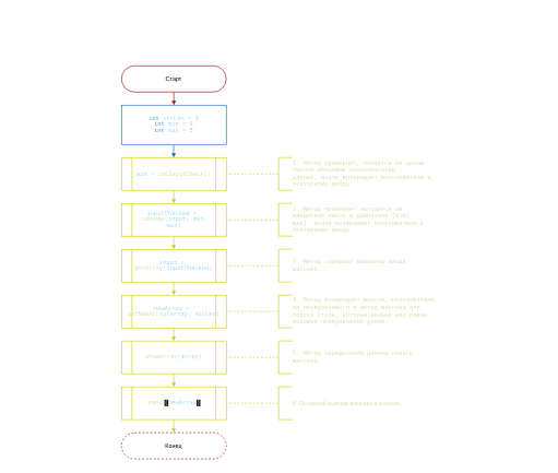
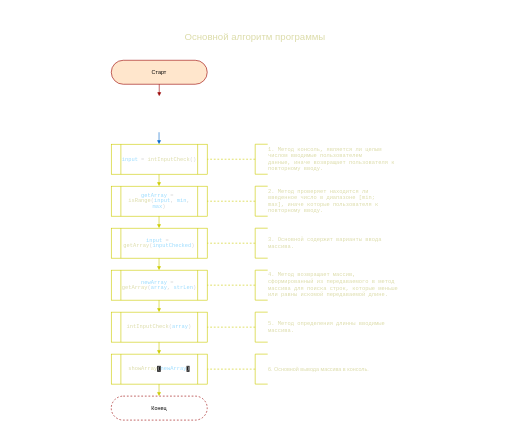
+ <mxCell id="39" value="Основной алгоритм программы" style="text;html=1;strokeColor=none;fillColor=none;align=center;verticalAlign=middle;whiteSpace=wrap;rounded=0;labelBackgroundColor=none;fontSize=16;fontColor=#DCDCAA;fontStyle=0" parent="1" vertex="1"><mxGeometry x="20" width="810" height="80" as="geometry" y="20" /></mxCell>
- <mxCell id="10" value="&lt;font style=&quot;font-size: 9px&quot;&gt;Старт&lt;/font&gt;" style="rounded=1;whiteSpace=wrap;html=1;strokeColor=#990000;arcSize=50;" parent="3" vertex="1"><mxGeometry width="160" height="40" as="geometry" /></mxCell>
+ <mxCell id="10" value="&lt;font style=&quot;font-size: 9px&quot;&gt;Старт&lt;/font&gt;" style="rounded=1;whiteSpace=wrap;html=1;strokeColor=#990000;arcSize=50;fillColor=#ffe6cc;" parent="3" vertex="1"><mxGeometry width="160" height="40" as="geometry" /></mxCell>
- <mxCell id="5" value="&lt;div style=&quot;color: rgb(212 , 212 , 212) ; font-family: &amp;#34;consolas&amp;#34; , &amp;#34;courier new&amp;#34; , monospace ; line-height: 1 ; font-size: 9px&quot;&gt;&lt;div&gt;&lt;span style=&quot;color: rgb(86 , 156 , 214)&quot;&gt;int&lt;/span&gt; &lt;span style=&quot;color: rgb(156 , 220 , 254)&quot;&gt;strLen&lt;/span&gt; = &lt;span style=&quot;color: rgb(181 , 206 , 168)&quot;&gt;3&lt;/span&gt;&lt;/div&gt;&lt;div&gt;&lt;span style=&quot;color: #569cd6&quot;&gt;int&lt;/span&gt; &lt;span style=&quot;color: #9cdcfe&quot;&gt;min&lt;/span&gt; = &lt;span style=&quot;color: #b5cea8&quot;&gt;1&lt;/span&gt;&lt;/div&gt;&lt;div&gt;&lt;span style=&quot;color: rgb(86 , 156 , 214)&quot;&gt;int&lt;/span&gt; &lt;span style=&quot;color: rgb(156 , 220 , 254)&quot;&gt;max&lt;/span&gt; = &lt;span style=&quot;color: rgb(181 , 206 , 168)&quot;&gt;5&lt;/span&gt;&lt;/div&gt;&lt;/div&gt;" style="rounded=0;whiteSpace=wrap;html=1;strokeColor=#0066CC;fillColor=default;" parent="3" vertex="1"><mxGeometry y="60" width="160" height="60" as="geometry" /></mxCell>
- <mxCell id="8" value="&lt;font style=&quot;font-size: 9px&quot;&gt;&lt;span style=&quot;color: rgb(156 , 220 , 254) ; font-family: &amp;#34;consolas&amp;#34; , &amp;#34;courier new&amp;#34; , monospace&quot;&gt;min&amp;nbsp;&lt;/span&gt;&lt;span style=&quot;color: rgb(212 , 212 , 212) ; font-family: &amp;#34;consolas&amp;#34; , &amp;#34;courier new&amp;#34; , monospace&quot;&gt;=&amp;nbsp;&lt;/span&gt;&lt;span style=&quot;font-family: &amp;#34;consolas&amp;#34; , &amp;#34;courier new&amp;#34; , monospace ; color: rgb(220 , 220 , 170)&quot;&gt;intInputCheck&lt;/span&gt;&lt;span style=&quot;color: rgb(212 , 212 , 212) ; font-family: &amp;#34;consolas&amp;#34; , &amp;#34;courier new&amp;#34; , monospace&quot;&gt;()&lt;/span&gt;&lt;/font&gt;&lt;span style=&quot;color: rgb(212 , 212 , 212) ; font-family: &amp;#34;consolas&amp;#34; , &amp;#34;courier new&amp;#34; , monospace ; font-size: 9px&quot;&gt;&lt;br&gt;&lt;/span&gt;" style="shape=process;whiteSpace=wrap;html=1;backgroundOutline=1;labelBackgroundColor=none;fontSize=12;strokeColor=#CCCC00;fillColor=default;" parent="3" vertex="1"><mxGeometry y="140" width="160" height="50" as="geometry" /></mxCell>
+ <mxCell id="8" value="&lt;font style=&quot;font-size: 9px&quot;&gt;&lt;span style=&quot;color: rgb(156 , 220 , 254) ; font-family: &amp;#34;consolas&amp;#34; , &amp;#34;courier new&amp;#34; , monospace&quot;&gt;input&amp;nbsp;&lt;/span&gt;&lt;span style=&quot;color: rgb(212 , 212 , 212) ; font-family: &amp;#34;consolas&amp;#34; , &amp;#34;courier new&amp;#34; , monospace&quot;&gt;=&amp;nbsp;&lt;/span&gt;&lt;span style=&quot;font-family: &amp;#34;consolas&amp;#34; , &amp;#34;courier new&amp;#34; , monospace ; color: rgb(220 , 220 , 170)&quot;&gt;intInputCheck&lt;/span&gt;&lt;span style=&quot;color: rgb(212 , 212 , 212) ; font-family: &amp;#34;consolas&amp;#34; , &amp;#34;courier new&amp;#34; , monospace&quot;&gt;()&lt;/span&gt;&lt;/font&gt;&lt;span style=&quot;color: rgb(212 , 212 , 212) ; font-family: &amp;#34;consolas&amp;#34; , &amp;#34;courier new&amp;#34; , monospace ; font-size: 9px&quot;&gt;&lt;br&gt;&lt;/span&gt;" style="shape=process;whiteSpace=wrap;html=1;backgroundOutline=1;labelBackgroundColor=none;fontSize=12;strokeColor=#CCCC00;fillColor=default;" parent="3" vertex="1"><mxGeometry y="140" width="160" height="50" as="geometry" /></mxCell>
- <mxCell id="33" value="&lt;div style=&quot;font-family: &amp;#34;consolas&amp;#34; , &amp;#34;courier new&amp;#34; , monospace ; font-size: 9px&quot;&gt;1. Метод проверяет, является ли целым числом вводимые пользователем данные,&amp;nbsp;&lt;span style=&quot;font-size: 9px&quot;&gt;иначе возвращает пользователя к повторному вводу.&lt;/span&gt;&lt;/div&gt;" style="text;html=1;strokeColor=none;fillColor=none;align=left;verticalAlign=middle;whiteSpace=wrap;rounded=0;labelBackgroundColor=none;fontSize=9;fontColor=#DCDCAA;" parent="2" vertex="1"><mxGeometry x="260" y="140" width="220" height="50" as="geometry" /></mxCell>
+ <mxCell id="33" value="&lt;div style=&quot;font-family: &amp;#34;consolas&amp;#34; , &amp;#34;courier new&amp;#34; , monospace ; font-size: 9px&quot;&gt;1. Метод консоль, является ли целым числом вводимые пользователем данные,&amp;nbsp;&lt;span style=&quot;font-size: 9px&quot;&gt;иначе возвращает пользователя к повторному вводу.&lt;/span&gt;&lt;/div&gt;" style="text;html=1;strokeColor=none;fillColor=none;align=left;verticalAlign=middle;whiteSpace=wrap;rounded=0;labelBackgroundColor=none;fontSize=9;fontColor=#DCDCAA;" parent="2" vertex="1"><mxGeometry x="260" y="140" width="220" height="50" as="geometry" /></mxCell>
- <mxCell id="9" value="&lt;div style=&quot;color: rgb(212 , 212 , 212) ; font-family: &amp;#34;consolas&amp;#34; , &amp;#34;courier new&amp;#34; , monospace ; line-height: 1 ; font-size: 9px&quot;&gt;&lt;div style=&quot;font-family: &amp;#34;consolas&amp;#34; , &amp;#34;courier new&amp;#34; , monospace ; line-height: 1&quot;&gt;&lt;span style=&quot;color: rgb(156 , 220 , 254)&quot;&gt;inputChecked&amp;nbsp;&lt;/span&gt;&lt;span&gt;=&amp;nbsp;&lt;/span&gt;&lt;span style=&quot;color: rgb(220 , 220 , 170)&quot;&gt;&lt;br&gt;&lt;/span&gt;&lt;/div&gt;&lt;div style=&quot;font-family: &amp;#34;consolas&amp;#34; , &amp;#34;courier new&amp;#34; , monospace ; line-height: 1&quot;&gt;&lt;span style=&quot;color: rgb(220 , 220 , 170)&quot;&gt;isRange&lt;/span&gt;(&lt;span style=&quot;color: rgb(156 , 220 , 254)&quot;&gt;input&lt;/span&gt;, &lt;span style=&quot;color: rgb(156 , 220 , 254)&quot;&gt;min&lt;/span&gt;, &lt;span style=&quot;color: rgb(156 , 220 , 254)&quot;&gt;max&lt;/span&gt;)&lt;/div&gt;&lt;/div&gt;" style="shape=process;whiteSpace=wrap;html=1;backgroundOutline=1;labelBackgroundColor=none;fontSize=12;strokeColor=#CCCC00;fillColor=default;" parent="3" vertex="1"><mxGeometry y="210" width="160" height="50" as="geometry" /></mxCell>
+ <mxCell id="9" value="&lt;div style=&quot;color: rgb(212 , 212 , 212) ; font-family: &amp;#34;consolas&amp;#34; , &amp;#34;courier new&amp;#34; , monospace ; line-height: 1 ; font-size: 9px&quot;&gt;&lt;div style=&quot;font-family: &amp;#34;consolas&amp;#34; , &amp;#34;courier new&amp;#34; , monospace ; line-height: 1&quot;&gt;&lt;span style=&quot;color: rgb(156 , 220 , 254)&quot;&gt;getArray&amp;nbsp;&lt;/span&gt;&lt;span&gt;=&amp;nbsp;&lt;/span&gt;&lt;span style=&quot;color: rgb(220 , 220 , 170)&quot;&gt;&lt;br&gt;&lt;/span&gt;&lt;/div&gt;&lt;div style=&quot;font-family: &amp;#34;consolas&amp;#34; , &amp;#34;courier new&amp;#34; , monospace ; line-height: 1&quot;&gt;&lt;span style=&quot;color: rgb(220 , 220 , 170)&quot;&gt;isRange&lt;/span&gt;(&lt;span style=&quot;color: rgb(156 , 220 , 254)&quot;&gt;input&lt;/span&gt;, &lt;span style=&quot;color: rgb(156 , 220 , 254)&quot;&gt;min&lt;/span&gt;, &lt;span style=&quot;color: rgb(156 , 220 , 254)&quot;&gt;max&lt;/span&gt;)&lt;/div&gt;&lt;/div&gt;" style="shape=process;whiteSpace=wrap;html=1;backgroundOutline=1;labelBackgroundColor=none;fontSize=12;strokeColor=#CCCC00;fillColor=default;" parent="3" vertex="1"><mxGeometry y="210" width="160" height="50" as="geometry" /></mxCell>
- <mxCell id="34" value="&lt;div style=&quot;font-family: &amp;#34;consolas&amp;#34; , &amp;#34;courier new&amp;#34; , monospace ; font-size: 9px&quot;&gt;&lt;span&gt;2. Метод проверяет находится ли введенное число в диапазоне [min; max],&amp;nbsp;&lt;/span&gt;&lt;span&gt;иначе возвращает пользователя к повторному вводу.&lt;/span&gt;&lt;br&gt;&lt;/div&gt;" style="text;html=1;strokeColor=none;fillColor=none;align=left;verticalAlign=middle;whiteSpace=wrap;rounded=0;labelBackgroundColor=none;fontSize=9;fontColor=#DCDCAA;" parent="2" vertex="1"><mxGeometry x="260" y="210" width="220" height="50" as="geometry" /></mxCell>
+ <mxCell id="34" value="&lt;div style=&quot;font-family: &amp;#34;consolas&amp;#34; , &amp;#34;courier new&amp;#34; , monospace ; font-size: 9px&quot;&gt;&lt;span&gt;2. Метод проверяет находится ли введенное число в диапазоне [min; max],&amp;nbsp;&lt;/span&gt;&lt;span&gt;иначе которые пользователя к повторному вводу.&lt;/span&gt;&lt;br&gt;&lt;/div&gt;" style="text;html=1;strokeColor=none;fillColor=none;align=left;verticalAlign=middle;whiteSpace=wrap;rounded=0;labelBackgroundColor=none;fontSize=9;fontColor=#DCDCAA;" parent="2" vertex="1"><mxGeometry x="260" y="210" width="220" height="50" as="geometry" /></mxCell>
- <mxCell id="35" value="&lt;div style=&quot;font-family: &amp;#34;consolas&amp;#34; , &amp;#34;courier new&amp;#34; , monospace ; font-size: 9px&quot;&gt;&lt;span&gt;3. Метод содержит варианты ввода массива.&lt;/span&gt;&lt;/div&gt;" style="text;html=1;strokeColor=none;fillColor=none;align=left;verticalAlign=middle;whiteSpace=wrap;rounded=0;labelBackgroundColor=none;fontSize=9;fontColor=#DCDCAA;" parent="2" vertex="1"><mxGeometry x="260" y="280" width="220" height="50" as="geometry" /></mxCell>
+ <mxCell id="35" value="&lt;div style=&quot;font-family: &amp;#34;consolas&amp;#34; , &amp;#34;courier new&amp;#34; , monospace ; font-size: 9px&quot;&gt;&lt;span&gt;3. Основной содержит варианты ввода массива.&lt;/span&gt;&lt;/div&gt;" style="text;html=1;strokeColor=none;fillColor=none;align=left;verticalAlign=middle;whiteSpace=wrap;rounded=0;labelBackgroundColor=none;fontSize=9;fontColor=#DCDCAA;" parent="2" vertex="1"><mxGeometry x="260" y="280" width="220" height="50" as="geometry" /></mxCell>
- <mxCell id="15" value="&lt;div style=&quot;color: rgb(212 , 212 , 212) ; font-family: &amp;#34;consolas&amp;#34; , &amp;#34;courier new&amp;#34; , monospace ; line-height: 1&quot;&gt;&lt;div style=&quot;font-family: &amp;#34;consolas&amp;#34; , &amp;#34;courier new&amp;#34; , monospace ; line-height: 1 ; font-size: 9px&quot;&gt;&lt;div style=&quot;font-family: &amp;#34;consolas&amp;#34; , &amp;#34;courier new&amp;#34; , monospace ; line-height: 1&quot;&gt;&lt;div style=&quot;font-family: &amp;#34;consolas&amp;#34; , &amp;#34;courier new&amp;#34; , monospace ; line-height: 1&quot;&gt;&lt;span style=&quot;color: rgb(156 , 220 , 254)&quot;&gt;newArray&lt;/span&gt;&amp;nbsp;=&amp;nbsp;&lt;span style=&quot;color: rgb(220 , 220 , 170)&quot;&gt;&lt;br&gt;&lt;/span&gt;&lt;/div&gt;&lt;div style=&quot;font-family: &amp;#34;consolas&amp;#34; , &amp;#34;courier new&amp;#34; , monospace ; line-height: 1&quot;&gt;&lt;span style=&quot;color: rgb(220 , 220 , 170)&quot;&gt;getNewArray&lt;/span&gt;(&lt;span style=&quot;color: rgb(156 , 220 , 254)&quot;&gt;array&lt;/span&gt;,&amp;nbsp;&lt;span style=&quot;color: rgb(156 , 220 , 254)&quot;&gt;strLen&lt;/span&gt;)&lt;/div&gt;&lt;/div&gt;&lt;/div&gt;&lt;/div&gt;" style="shape=process;whiteSpace=wrap;html=1;backgroundOutline=1;labelBackgroundColor=none;fontSize=12;strokeColor=#CCCC00;fillColor=default;" parent="3" vertex="1"><mxGeometry y="350" width="160" height="50" as="geometry" /></mxCell>
+ <mxCell id="15" value="&lt;div style=&quot;color: rgb(212 , 212 , 212) ; font-family: &amp;#34;consolas&amp;#34; , &amp;#34;courier new&amp;#34; , monospace ; line-height: 1&quot;&gt;&lt;div style=&quot;font-family: &amp;#34;consolas&amp;#34; , &amp;#34;courier new&amp;#34; , monospace ; line-height: 1 ; font-size: 9px&quot;&gt;&lt;div style=&quot;font-family: &amp;#34;consolas&amp;#34; , &amp;#34;courier new&amp;#34; , monospace ; line-height: 1&quot;&gt;&lt;div style=&quot;font-family: &amp;#34;consolas&amp;#34; , &amp;#34;courier new&amp;#34; , monospace ; line-height: 1&quot;&gt;&lt;span style=&quot;color: rgb(156 , 220 , 254)&quot;&gt;newArray&lt;/span&gt;&amp;nbsp;=&amp;nbsp;&lt;span style=&quot;color: rgb(220 , 220 , 170)&quot;&gt;&lt;br&gt;&lt;/span&gt;&lt;/div&gt;&lt;div style=&quot;font-family: &amp;#34;consolas&amp;#34; , &amp;#34;courier new&amp;#34; , monospace ; line-height: 1&quot;&gt;&lt;span style=&quot;color: rgb(220 , 220 , 170)&quot;&gt;getArray&lt;/span&gt;(&lt;span style=&quot;color: rgb(156 , 220 , 254)&quot;&gt;array&lt;/span&gt;,&amp;nbsp;&lt;span style=&quot;color: rgb(156 , 220 , 254)&quot;&gt;strLen&lt;/span&gt;)&lt;/div&gt;&lt;/div&gt;&lt;/div&gt;&lt;/div&gt;" style="shape=process;whiteSpace=wrap;html=1;backgroundOutline=1;labelBackgroundColor=none;fontSize=12;strokeColor=#CCCC00;fillColor=default;" parent="3" vertex="1"><mxGeometry y="350" width="160" height="50" as="geometry" /></mxCell>
- <mxCell id="36" value="&lt;div style=&quot;font-family: &amp;#34;consolas&amp;#34; , &amp;#34;courier new&amp;#34; , monospace ; font-size: 9px&quot;&gt;&lt;span&gt;4. Метод возвращает массив, пользователя из передаваемого в метод массива для поиска строк,&amp;nbsp;&lt;/span&gt;&lt;span&gt;которые меньше или равны искомой передаваемой длине.&lt;/span&gt;&lt;br&gt;&lt;/div&gt;" style="text;html=1;strokeColor=none;fillColor=none;align=left;verticalAlign=middle;whiteSpace=wrap;rounded=0;labelBackgroundColor=none;fontSize=9;fontColor=#DCDCAA;" parent="2" vertex="1"><mxGeometry x="260" y="350" width="220" height="50" as="geometry" /></mxCell>
+ <mxCell id="36" value="&lt;div style=&quot;font-family: &amp;#34;consolas&amp;#34; , &amp;#34;courier new&amp;#34; , monospace ; font-size: 9px&quot;&gt;&lt;span&gt;4. Метод возвращает массив, сформированный из передаваемого в метод массива для поиска строк,&amp;nbsp;&lt;/span&gt;&lt;span&gt;которые меньше или равны искомой передаваемой длине.&lt;/span&gt;&lt;br&gt;&lt;/div&gt;" style="text;html=1;strokeColor=none;fillColor=none;align=left;verticalAlign=middle;whiteSpace=wrap;rounded=0;labelBackgroundColor=none;fontSize=9;fontColor=#DCDCAA;" parent="2" vertex="1"><mxGeometry x="260" y="350" width="220" height="50" as="geometry" /></mxCell>
- <mxCell id="17" value="&lt;div style=&quot;color: rgb(212 , 212 , 212) ; font-family: &amp;#34;consolas&amp;#34; , &amp;#34;courier new&amp;#34; , monospace ; line-height: 1&quot;&gt;&lt;div style=&quot;font-family: &amp;#34;consolas&amp;#34; , &amp;#34;courier new&amp;#34; , monospace ; line-height: 1 ; font-size: 9px&quot;&gt;&lt;div style=&quot;font-family: &amp;#34;consolas&amp;#34; , &amp;#34;courier new&amp;#34; , monospace ; line-height: 1&quot;&gt;&lt;div style=&quot;font-family: &amp;#34;consolas&amp;#34; , &amp;#34;courier new&amp;#34; , monospace ; line-height: 1&quot;&gt;&lt;span style=&quot;color: rgb(220 , 220 , 170)&quot;&gt;showArray&lt;/span&gt;(&lt;span style=&quot;color: rgb(156 , 220 , 254)&quot;&gt;array&lt;/span&gt;)&lt;/div&gt;&lt;/div&gt;&lt;/div&gt;&lt;/div&gt;" style="shape=process;whiteSpace=wrap;html=1;backgroundOutline=1;labelBackgroundColor=none;fontSize=12;strokeColor=#CCCC00;fillColor=default;" parent="3" vertex="1"><mxGeometry y="420" width="160" height="50" as="geometry" /></mxCell>
+ <mxCell id="17" value="&lt;div style=&quot;color: rgb(212 , 212 , 212) ; font-family: &amp;#34;consolas&amp;#34; , &amp;#34;courier new&amp;#34; , monospace ; line-height: 1&quot;&gt;&lt;div style=&quot;font-family: &amp;#34;consolas&amp;#34; , &amp;#34;courier new&amp;#34; , monospace ; line-height: 1 ; font-size: 9px&quot;&gt;&lt;div style=&quot;font-family: &amp;#34;consolas&amp;#34; , &amp;#34;courier new&amp;#34; , monospace ; line-height: 1&quot;&gt;&lt;div style=&quot;font-family: &amp;#34;consolas&amp;#34; , &amp;#34;courier new&amp;#34; , monospace ; line-height: 1&quot;&gt;&lt;span style=&quot;color: rgb(220 , 220 , 170)&quot;&gt;intInputCheck&lt;/span&gt;(&lt;span style=&quot;color: rgb(156 , 220 , 254)&quot;&gt;array&lt;/span&gt;)&lt;/div&gt;&lt;/div&gt;&lt;/div&gt;&lt;/div&gt;" style="shape=process;whiteSpace=wrap;html=1;backgroundOutline=1;labelBackgroundColor=none;fontSize=12;strokeColor=#CCCC00;fillColor=default;" parent="3" vertex="1"><mxGeometry y="420" width="160" height="50" as="geometry" /></mxCell>
- <mxCell id="37" value="&lt;div style=&quot;font-family: &amp;#34;consolas&amp;#34; , &amp;#34;courier new&amp;#34; , monospace ; font-size: 9px&quot;&gt;&lt;span&gt;5. Метод определения длинны нового массива.&lt;/span&gt;&lt;br&gt;&lt;/div&gt;" style="text;html=1;strokeColor=none;fillColor=none;align=left;verticalAlign=middle;whiteSpace=wrap;rounded=0;labelBackgroundColor=none;fontSize=9;fontColor=#DCDCAA;" parent="2" vertex="1"><mxGeometry x="260" y="420" width="220" height="50" as="geometry" /></mxCell>
+ <mxCell id="37" value="&lt;div style=&quot;font-family: &amp;#34;consolas&amp;#34; , &amp;#34;courier new&amp;#34; , monospace ; font-size: 9px&quot;&gt;&lt;span&gt;5. Метод определения длинны вводимые массива.&lt;/span&gt;&lt;br&gt;&lt;/div&gt;" style="text;html=1;strokeColor=none;fillColor=none;align=left;verticalAlign=middle;whiteSpace=wrap;rounded=0;labelBackgroundColor=none;fontSize=9;fontColor=#DCDCAA;" parent="2" vertex="1"><mxGeometry x="260" y="420" width="220" height="50" as="geometry" /></mxCell>
- <mxCell id="19" value="&lt;div style=&quot;color: rgb(212 , 212 , 212) ; font-family: &amp;#34;consolas&amp;#34; , &amp;#34;courier new&amp;#34; , monospace ; line-height: 1&quot;&gt;&lt;div style=&quot;font-family: &amp;#34;consolas&amp;#34; , &amp;#34;courier new&amp;#34; , monospace ; line-height: 1 ; font-size: 9px&quot;&gt;&lt;div style=&quot;font-family: &amp;#34;consolas&amp;#34; , &amp;#34;courier new&amp;#34; , monospace ; line-height: 1&quot;&gt;&lt;span style=&quot;color: rgb(220 , 220 , 170)&quot;&gt;input&lt;/span&gt;&lt;span style=&quot;background-color: rgb(30 , 30 , 30)&quot;&gt;(&lt;/span&gt;&lt;span style=&quot;color: rgb(156 , 220 , 254)&quot;&gt;newArray&lt;/span&gt;&lt;span style=&quot;background-color: rgb(30 , 30 , 30)&quot;&gt;)&lt;/span&gt;&lt;br&gt;&lt;/div&gt;&lt;/div&gt;&lt;/div&gt;" style="shape=process;whiteSpace=wrap;html=1;backgroundOutline=1;labelBackgroundColor=none;fontSize=12;strokeColor=#CCCC00;fillColor=default;" parent="3" vertex="1"><mxGeometry y="490" width="160" height="50" as="geometry" /></mxCell>
+ <mxCell id="19" value="&lt;div style=&quot;color: rgb(212 , 212 , 212) ; font-family: &amp;#34;consolas&amp;#34; , &amp;#34;courier new&amp;#34; , monospace ; line-height: 1&quot;&gt;&lt;div style=&quot;font-family: &amp;#34;consolas&amp;#34; , &amp;#34;courier new&amp;#34; , monospace ; line-height: 1 ; font-size: 9px&quot;&gt;&lt;div style=&quot;font-family: &amp;#34;consolas&amp;#34; , &amp;#34;courier new&amp;#34; , monospace ; line-height: 1&quot;&gt;&lt;span style=&quot;color: rgb(220 , 220 , 170)&quot;&gt;showArray&lt;/span&gt;&lt;span style=&quot;background-color: rgb(30 , 30 , 30)&quot;&gt;(&lt;/span&gt;&lt;span style=&quot;color: rgb(156 , 220 , 254)&quot;&gt;newArray&lt;/span&gt;&lt;span style=&quot;background-color: rgb(30 , 30 , 30)&quot;&gt;)&lt;/span&gt;&lt;br&gt;&lt;/div&gt;&lt;/div&gt;&lt;/div&gt;" style="shape=process;whiteSpace=wrap;html=1;backgroundOutline=1;labelBackgroundColor=none;fontSize=12;strokeColor=#CCCC00;fillColor=default;" parent="3" vertex="1"><mxGeometry y="490" width="160" height="50" as="geometry" /></mxCell>
